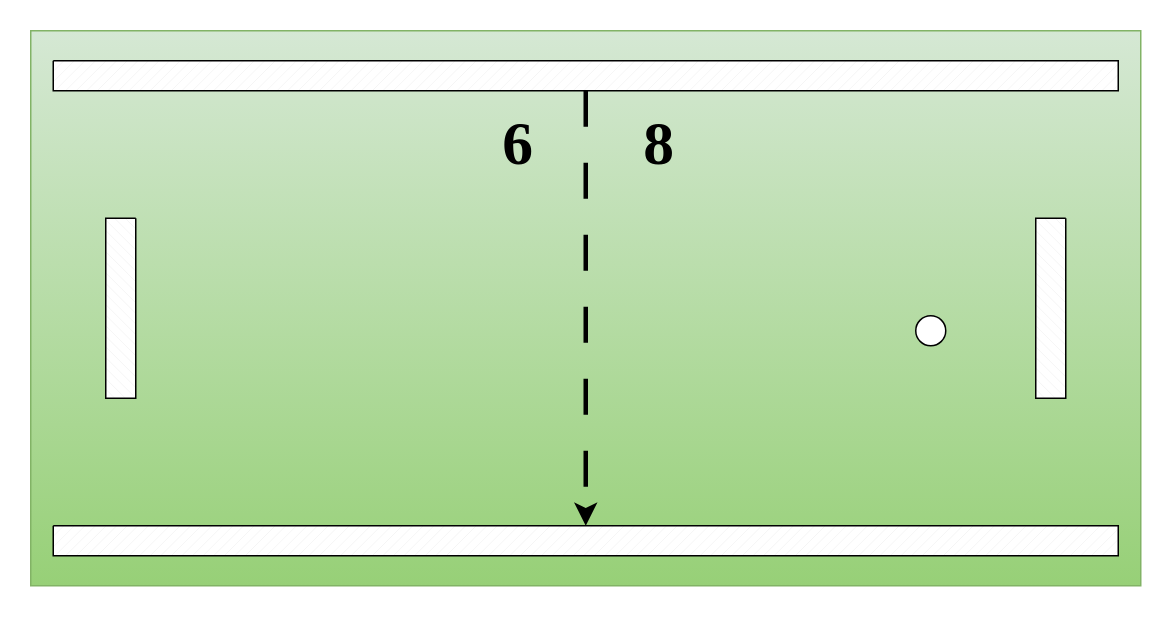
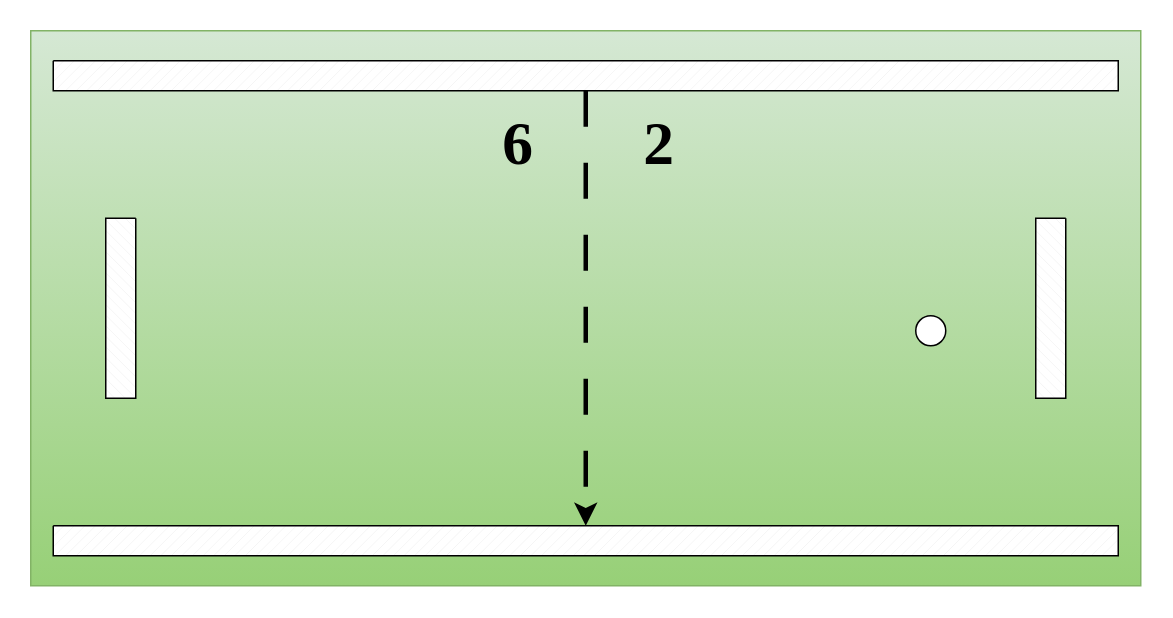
- <mxCell id="10" value="&lt;h1&gt;&lt;font face=&quot;Verdana&quot; style=&quot;font-size: 41px;&quot;&gt;8&lt;/font&gt;&lt;/h1&gt;" style="text;strokeColor=none;align=center;fillColor=none;html=1;verticalAlign=middle;whiteSpace=wrap;rounded=0;strokeWidth=6;" vertex="1" parent="1"><mxGeometry x="374" y="50" width="130" height="90" as="geometry" /></mxCell>
+ <mxCell id="10" value="&lt;h1&gt;&lt;font face=&quot;Verdana&quot; style=&quot;font-size: 41px;&quot;&gt;2&lt;/font&gt;&lt;/h1&gt;" style="text;strokeColor=none;align=center;fillColor=none;html=1;verticalAlign=middle;whiteSpace=wrap;rounded=0;strokeWidth=6;" vertex="1" parent="1"><mxGeometry x="374" y="50" width="130" height="90" as="geometry" /></mxCell>
